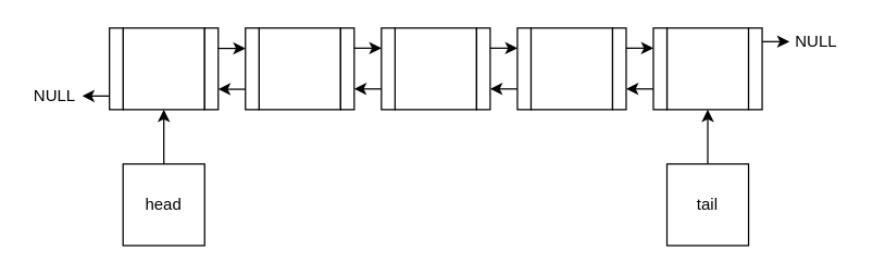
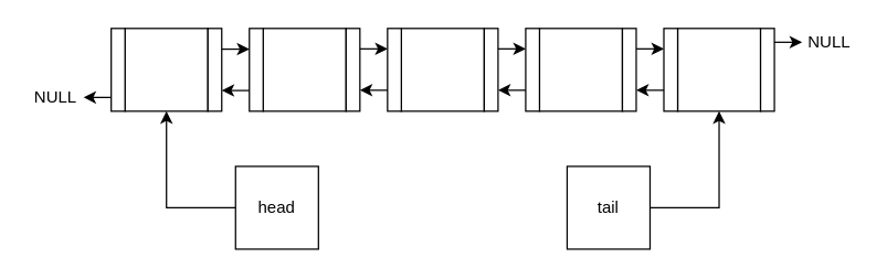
- <mxCell id="18" value="head" style="rounded=0;whiteSpace=wrap;html=1;" parent="1" vertex="1"><mxGeometry x="90" y="120" width="60" height="60" as="geometry" /></mxCell>
+ <mxCell id="18" value="head" style="rounded=0;whiteSpace=wrap;html=1;" parent="1" vertex="1"><mxGeometry x="170" y="120" width="60" height="60" as="geometry" /></mxCell>
- <mxCell id="20" value="tail" style="rounded=0;whiteSpace=wrap;html=1;" parent="1" vertex="1"><mxGeometry x="490" y="120" width="60" height="60" as="geometry" /></mxCell>
+ <mxCell id="20" value="tail" style="rounded=0;whiteSpace=wrap;html=1;" parent="1" vertex="1"><mxGeometry x="410" y="120" width="60" height="60" as="geometry" /></mxCell>
